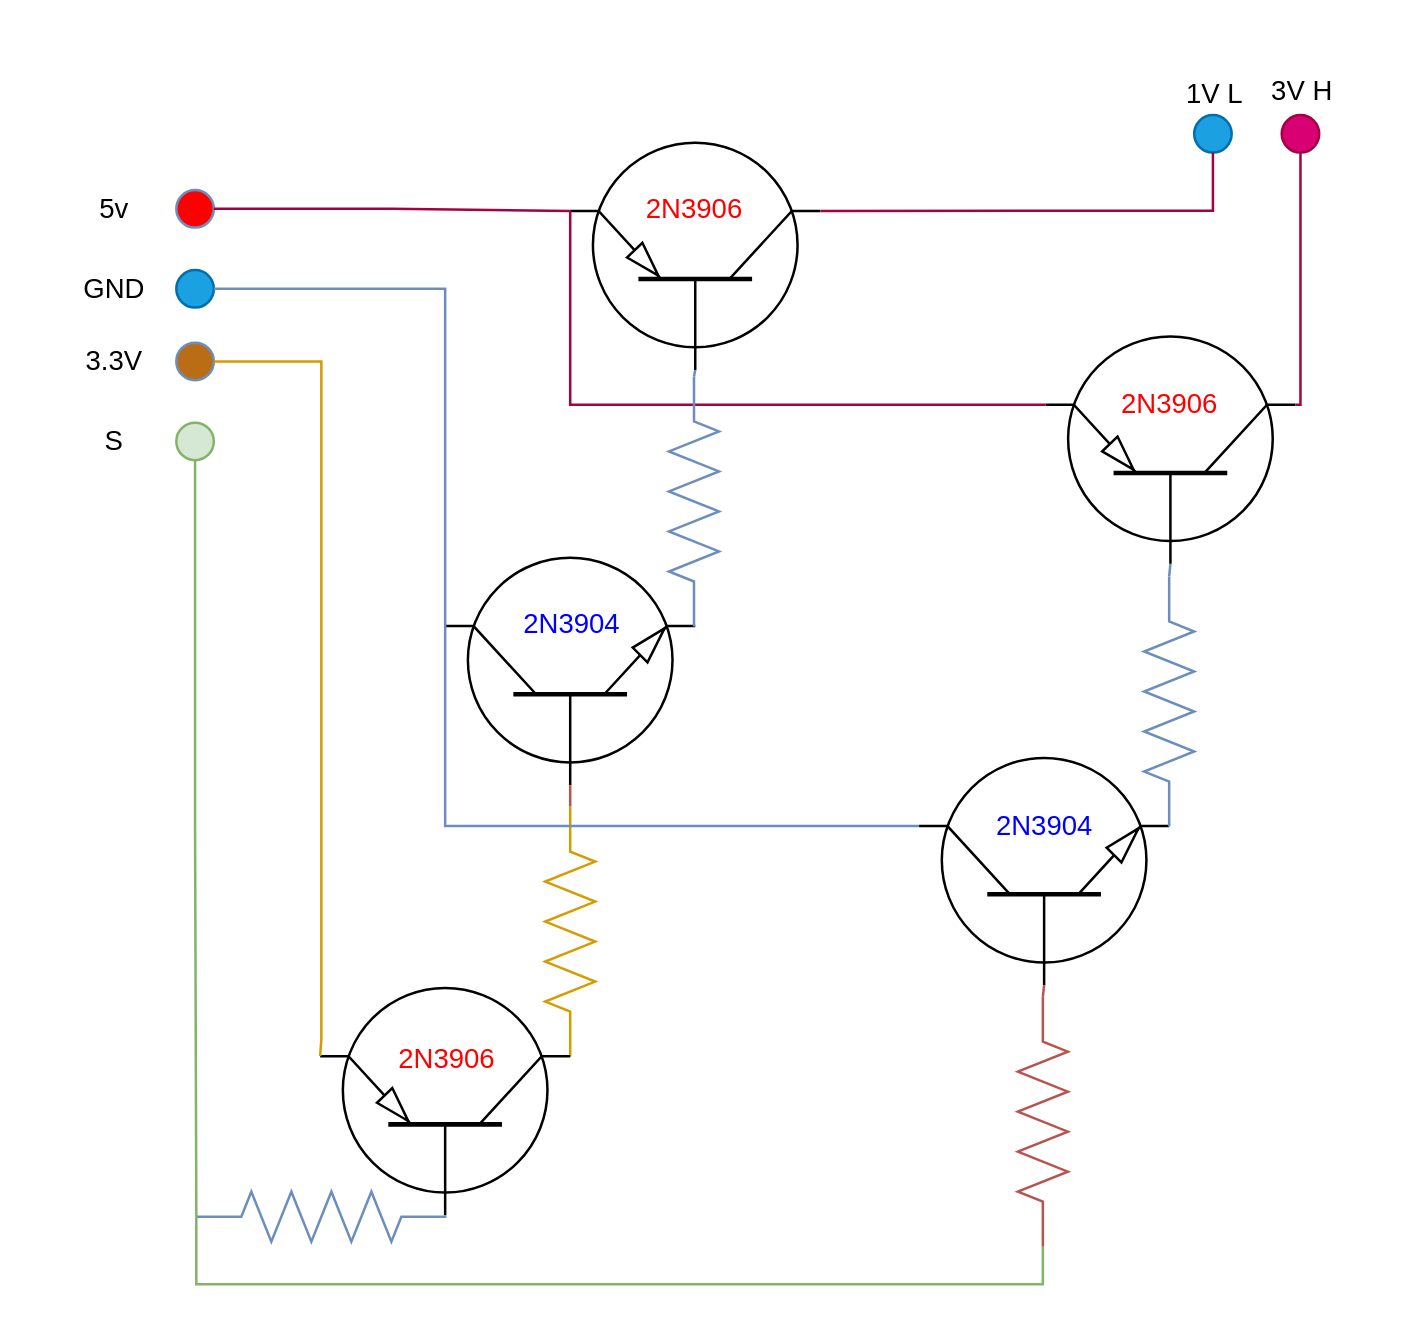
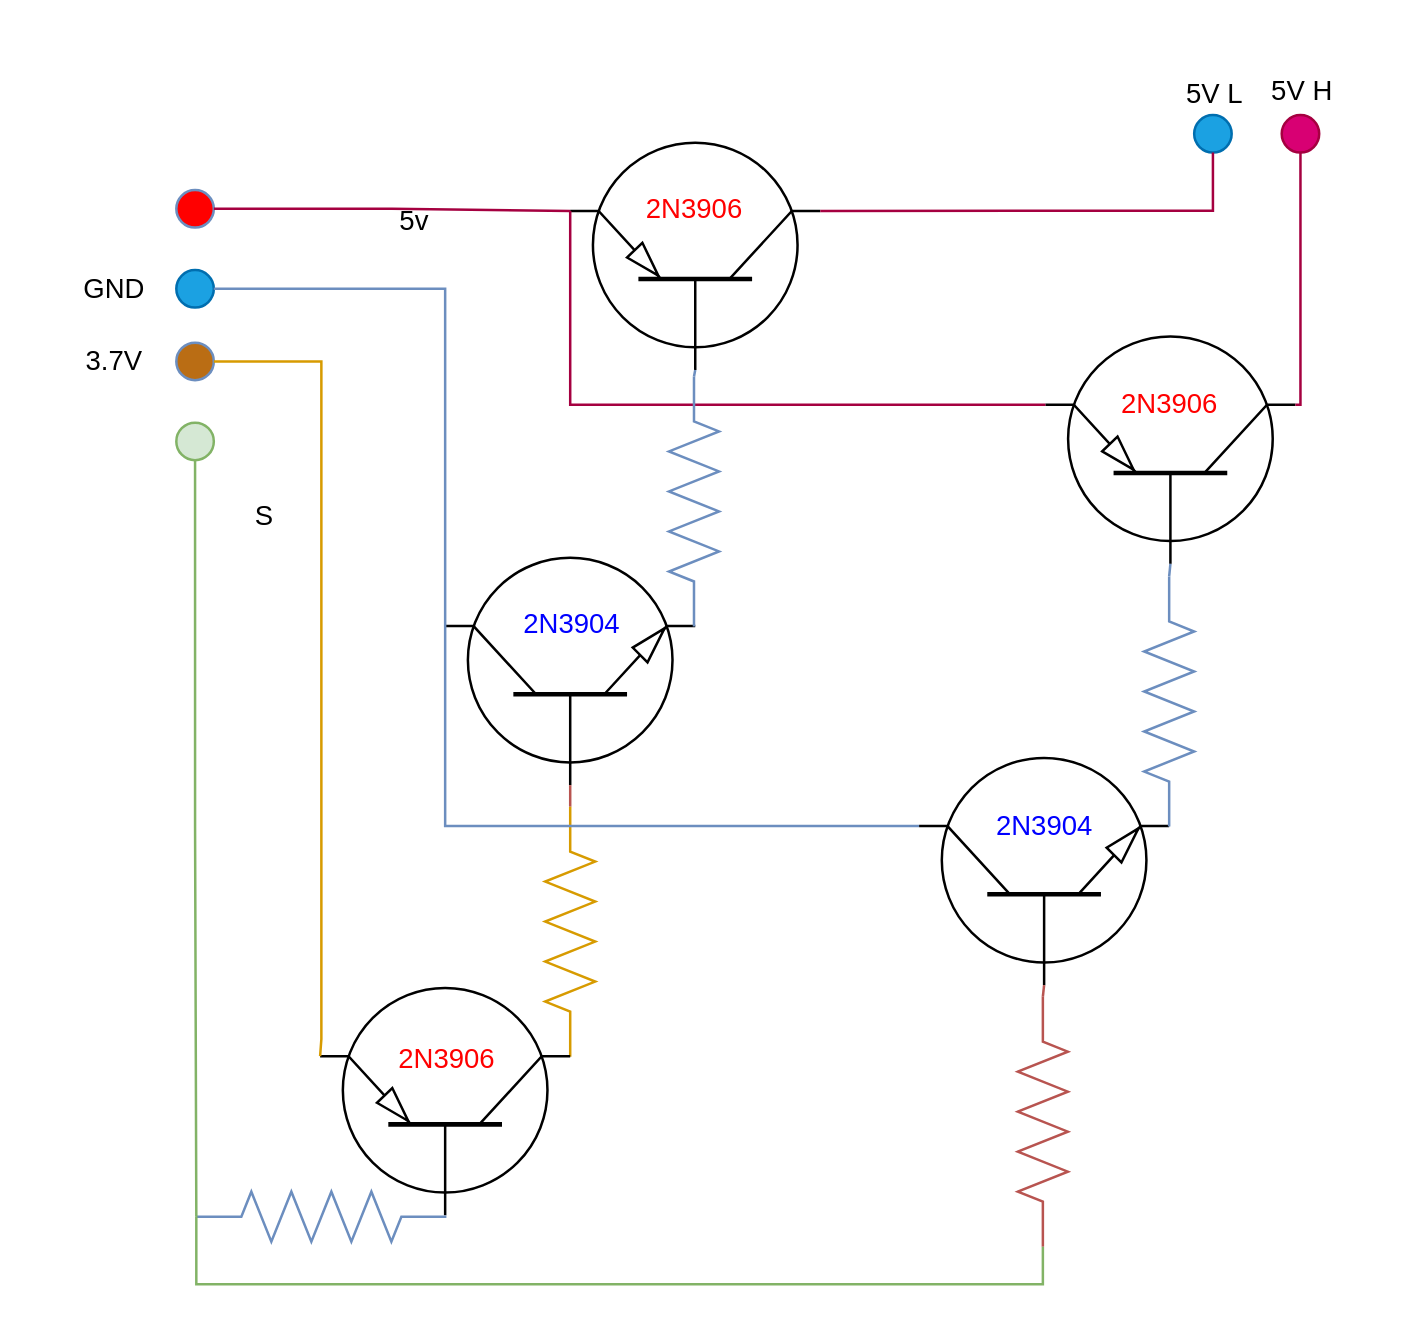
- <mxCell id="10" value="3V H" style="text;html=1;align=center;verticalAlign=middle;resizable=0;points=[];autosize=1;strokeColor=none;fillColor=none;fontSize=11;fontFamily=Helvetica;fontColor=default;" parent="1" vertex="1"><mxGeometry x="495" y="20.5" width="50" height="30" as="geometry" /></mxCell>
+ <mxCell id="10" value="5V H" style="text;html=1;align=center;verticalAlign=middle;resizable=0;points=[];autosize=1;strokeColor=none;fillColor=none;fontSize=11;fontFamily=Helvetica;fontColor=default;" parent="1" vertex="1"><mxGeometry x="495" y="20.5" width="50" height="30" as="geometry" /></mxCell>
- <mxCell id="11" value="1V L" style="text;html=1;align=center;verticalAlign=middle;resizable=0;points=[];autosize=1;strokeColor=none;fillColor=none;fontSize=11;fontFamily=Helvetica;fontColor=default;" parent="1" vertex="1"><mxGeometry x="459.5" y="22" width="50" height="30" as="geometry" /></mxCell>
+ <mxCell id="11" value="5V L" style="text;html=1;align=center;verticalAlign=middle;resizable=0;points=[];autosize=1;strokeColor=none;fillColor=none;fontSize=11;fontFamily=Helvetica;fontColor=default;" parent="1" vertex="1"><mxGeometry x="459.5" y="22" width="50" height="30" as="geometry" /></mxCell>
- <mxCell id="7" value="5v" style="text;html=1;align=center;verticalAlign=middle;resizable=0;points=[];autosize=1;strokeColor=none;fillColor=none;fontSize=11;fontFamily=Helvetica;fontColor=default;" parent="1" vertex="1"><mxGeometry x="25" y="68" width="40" height="30" as="geometry" /></mxCell>
+ <mxCell id="7" value="5v" style="text;html=1;align=center;verticalAlign=middle;resizable=0;points=[];autosize=1;strokeColor=none;fillColor=none;fontSize=11;fontFamily=Helvetica;fontColor=default;" parent="1" vertex="1"><mxGeometry x="145" y="73" width="40" height="30" as="geometry" /></mxCell>
- <mxCell id="6" value="3.3V" style="text;html=1;align=center;verticalAlign=middle;resizable=0;points=[];autosize=1;strokeColor=none;fillColor=none;fontSize=11;fontFamily=Helvetica;fontColor=default;" parent="1" vertex="1"><mxGeometry x="20" y="129" width="50" height="30" as="geometry" /></mxCell>
+ <mxCell id="6" value="3.7V" style="text;html=1;align=center;verticalAlign=middle;resizable=0;points=[];autosize=1;strokeColor=none;fillColor=none;fontSize=11;fontFamily=Helvetica;fontColor=default;" parent="1" vertex="1"><mxGeometry x="20" y="129" width="50" height="30" as="geometry" /></mxCell>
- <mxCell id="28" value="S" style="text;html=1;align=center;verticalAlign=middle;resizable=0;points=[];autosize=1;strokeColor=none;fillColor=none;fontSize=11;fontFamily=Helvetica;fontColor=default;" parent="1" vertex="1"><mxGeometry x="30" y="161" width="30" height="30" as="geometry" /></mxCell>
+ <mxCell id="28" value="S" style="text;html=1;align=center;verticalAlign=middle;resizable=0;points=[];autosize=1;strokeColor=none;fillColor=none;fontSize=11;fontFamily=Helvetica;fontColor=default;" parent="1" vertex="1"><mxGeometry x="90" y="191" width="30" height="30" as="geometry" /></mxCell>
